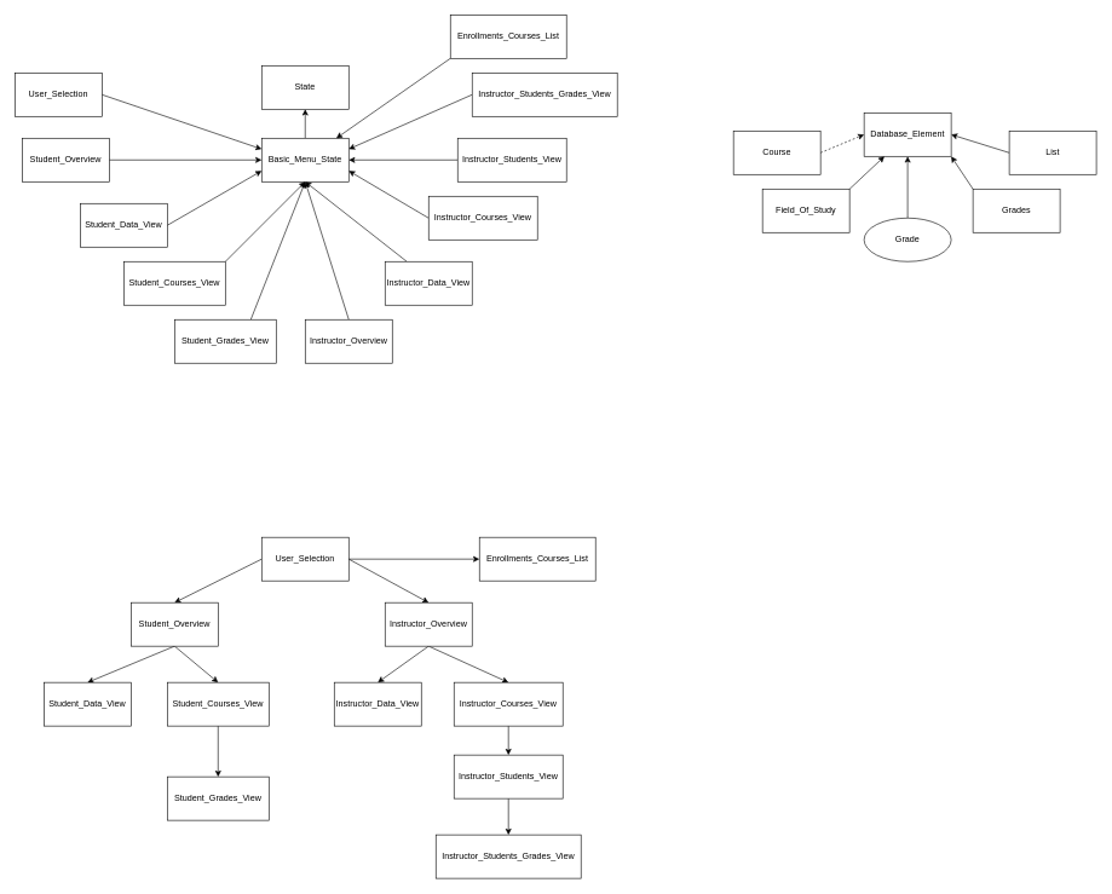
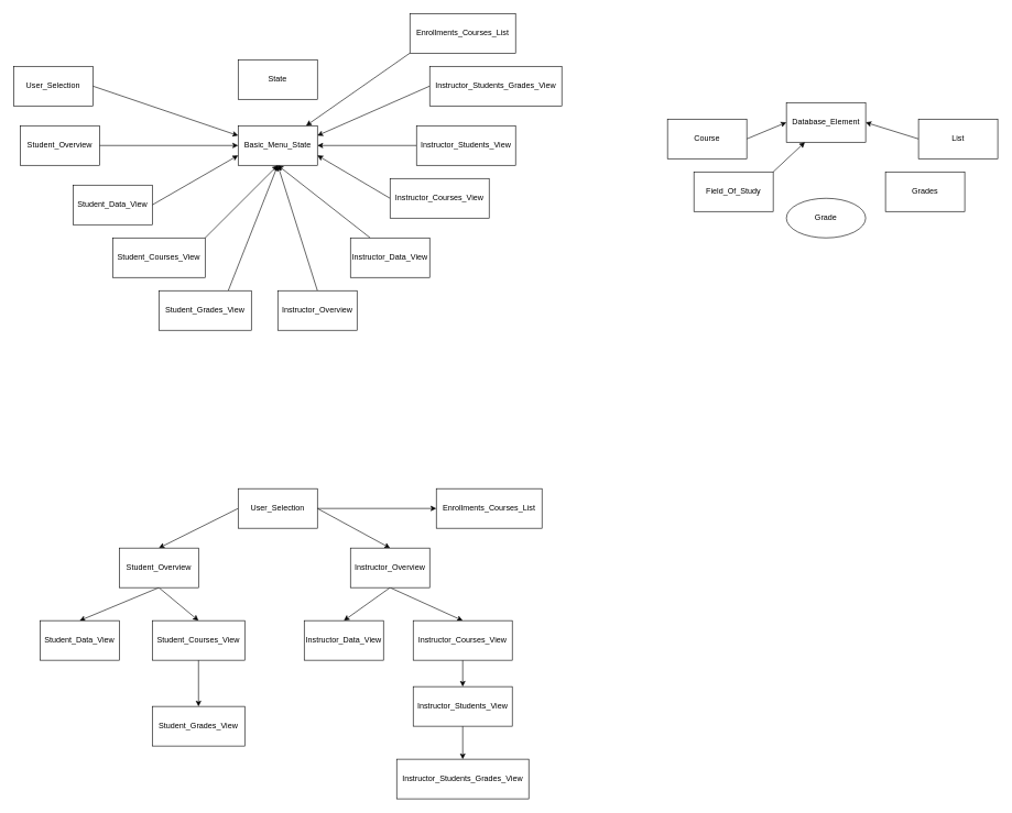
- <mxCell id="3" style="edgeStyle=orthogonalEdgeStyle;rounded=0;orthogonalLoop=1;jettySize=auto;html=1;exitX=0.5;exitY=0;exitDx=0;exitDy=0;" edge="1" parent="1" source="4" target="2"><mxGeometry relative="1" as="geometry" /></mxCell>
- <mxCell id="28" style="edgeStyle=none;rounded=0;orthogonalLoop=1;jettySize=auto;html=1;exitX=1;exitY=0.5;exitDx=0;exitDy=0;entryX=0;entryY=0.5;entryDx=0;entryDy=0;dashed=1;" edge="1" parent="1" source="29" target="27"><mxGeometry relative="1" as="geometry" /></mxCell>
+ <mxCell id="28" style="edgeStyle=none;rounded=0;orthogonalLoop=1;jettySize=auto;html=1;exitX=1;exitY=0.5;exitDx=0;exitDy=0;entryX=0;entryY=0.5;entryDx=0;entryDy=0;" edge="1" parent="1" source="29" target="27"><mxGeometry relative="1" as="geometry" /></mxCell>
- <mxCell id="32" style="edgeStyle=none;rounded=0;orthogonalLoop=1;jettySize=auto;html=1;exitX=0.5;exitY=0;exitDx=0;exitDy=0;entryX=0.5;entryY=1;entryDx=0;entryDy=0;" edge="1" parent="1" source="33" target="27"><mxGeometry relative="1" as="geometry" /></mxCell>
- <mxCell id="34" style="edgeStyle=none;rounded=0;orthogonalLoop=1;jettySize=auto;html=1;exitX=0;exitY=0;exitDx=0;exitDy=0;entryX=1;entryY=1;entryDx=0;entryDy=0;" edge="1" parent="1" source="35" target="27"><mxGeometry relative="1" as="geometry" /></mxCell>
